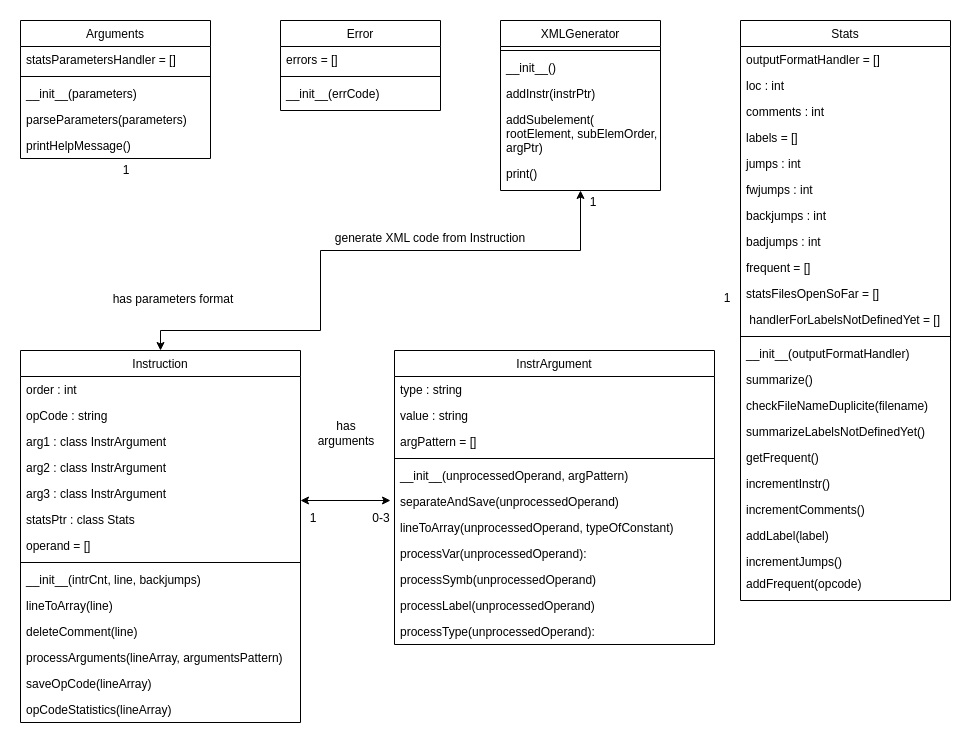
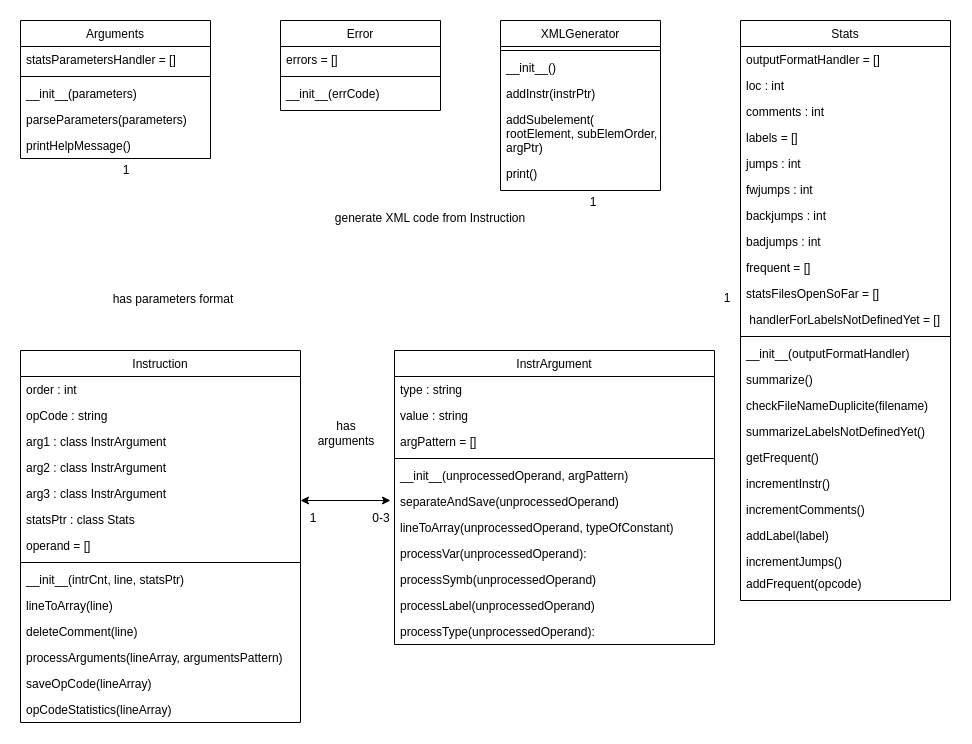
- <mxCell id="76" value="generate XML code from Instruction" style="text;html=1;align=center;verticalAlign=middle;whiteSpace=wrap;rounded=0;" vertex="1" parent="1"><mxGeometry x="330" y="223" width="200" height="30" as="geometry" /></mxCell>
+ <mxCell id="76" value="generate XML code from Instruction" style="text;html=1;align=center;verticalAlign=middle;whiteSpace=wrap;rounded=0;" vertex="1" parent="1"><mxGeometry x="330" y="203" width="200" height="30" as="geometry" /></mxCell>
- <mxCell id="75" value="" style="endArrow=classic;startArrow=classic;html=1;rounded=0;entryX=0.5;entryY=1;entryDx=0;entryDy=0;exitX=0.5;exitY=0;exitDx=0;exitDy=0;" edge="1" parent="1" source="24" target="62"><mxGeometry width="50" height="50" relative="1" as="geometry"><mxPoint x="400" y="300" as="sourcePoint" /><mxPoint x="450" y="250" as="targetPoint" /><Array as="points"><mxPoint x="160" y="330" /><mxPoint x="320" y="330" /><mxPoint x="320" y="250" /><mxPoint x="580" y="250" /></Array></mxGeometry></mxCell>
- <mxCell id="33" value="__init__(intrCnt, line, backjumps)" style="text;align=left;verticalAlign=top;spacingLeft=4;spacingRight=4;overflow=hidden;rotatable=0;points=[[0,0.5],[1,0.5]];portConstraint=eastwest;" vertex="1" parent="24"><mxGeometry y="216" width="280" height="26" as="geometry" /></mxCell>
+ <mxCell id="33" value="__init__(intrCnt, line, statsPtr)" style="text;align=left;verticalAlign=top;spacingLeft=4;spacingRight=4;overflow=hidden;rotatable=0;points=[[0,0.5],[1,0.5]];portConstraint=eastwest;" vertex="1" parent="24"><mxGeometry y="216" width="280" height="26" as="geometry" /></mxCell>
